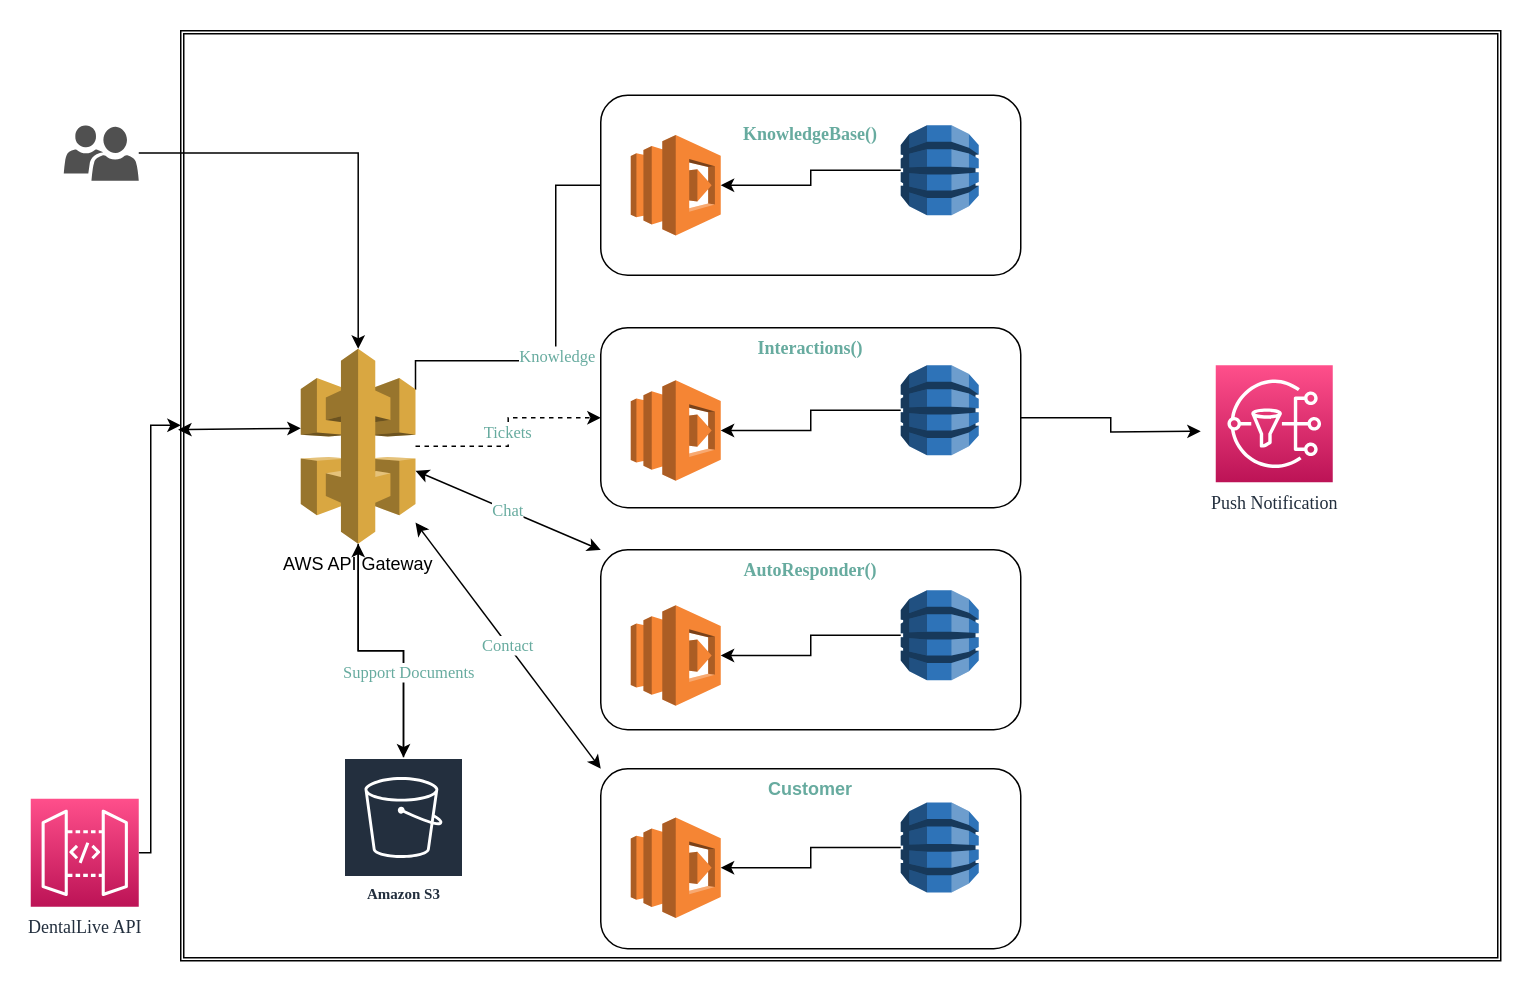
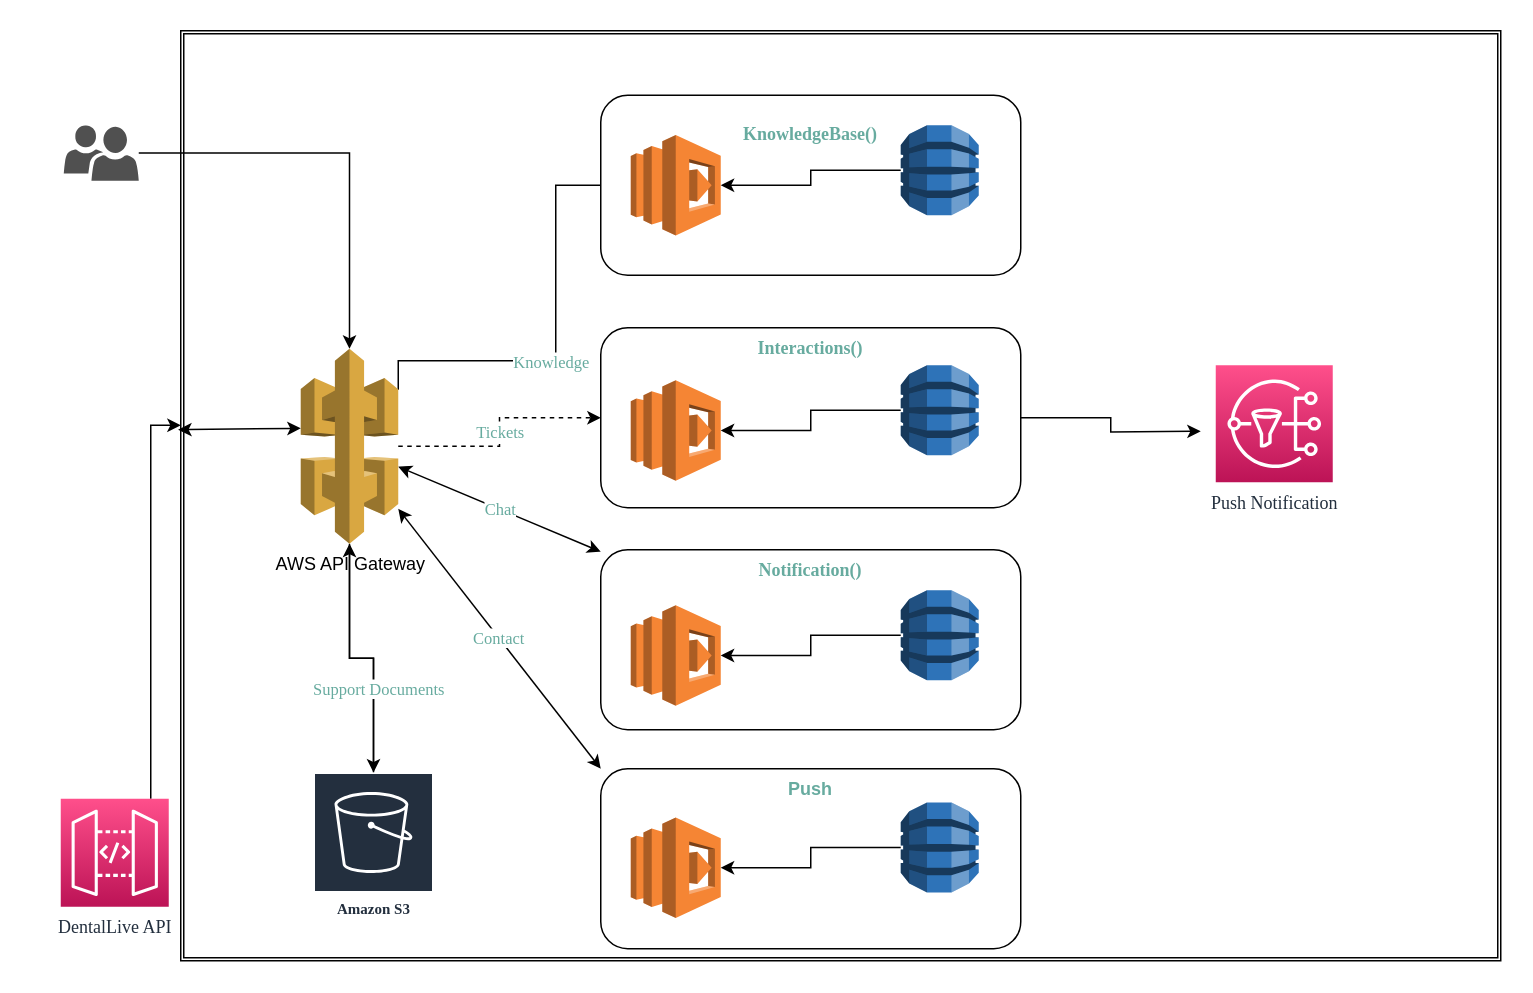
- <mxCell id="11" value="&lt;div&gt;AWS API Gateway&lt;/div&gt;&lt;div&gt;&lt;br&gt;&lt;/div&gt;" style="outlineConnect=0;dashed=0;verticalLabelPosition=bottom;verticalAlign=top;align=center;html=1;shape=mxgraph.aws3.api_gateway;fillColor=#D9A741;gradientColor=none;" vertex="1" parent="1"><mxGeometry x="200" y="232" width="76.5" height="130" as="geometry" /></mxCell>
+ <mxCell id="11" value="&lt;div&gt;AWS API Gateway&lt;/div&gt;&lt;div&gt;&lt;br&gt;&lt;/div&gt;" style="outlineConnect=0;dashed=0;verticalLabelPosition=bottom;verticalAlign=top;align=center;html=1;shape=mxgraph.aws3.api_gateway;fillColor=#D9A741;gradientColor=none;" vertex="1" parent="1"><mxGeometry x="200" y="232" width="65" height="130" as="geometry" /></mxCell>
- <mxCell id="6" value="&lt;div&gt;&lt;font color=&quot;#67AB9F&quot;&gt;&lt;b&gt;&lt;font face=&quot;Verdana&quot;&gt;AutoResponder()&lt;/font&gt;&lt;/b&gt;&lt;/font&gt;&lt;/div&gt;&lt;div&gt;&lt;font color=&quot;#67AB9F&quot;&gt;&lt;b&gt;&lt;font face=&quot;Verdana&quot;&gt;&lt;br&gt;&lt;/font&gt;&lt;/b&gt;&lt;/font&gt;&lt;/div&gt;" style="rounded=1;whiteSpace=wrap;html=1;verticalAlign=top;" vertex="1" parent="1"><mxGeometry x="400" y="366" width="280" height="120" as="geometry" /></mxCell>
+ <mxCell id="6" value="&lt;div&gt;&lt;font color=&quot;#67AB9F&quot;&gt;&lt;b&gt;&lt;font face=&quot;Verdana&quot;&gt;Notification()&lt;/font&gt;&lt;/b&gt;&lt;/font&gt;&lt;/div&gt;&lt;div&gt;&lt;font color=&quot;#67AB9F&quot;&gt;&lt;b&gt;&lt;font face=&quot;Verdana&quot;&gt;&lt;br&gt;&lt;/font&gt;&lt;/b&gt;&lt;/font&gt;&lt;/div&gt;" style="rounded=1;whiteSpace=wrap;html=1;verticalAlign=top;" vertex="1" parent="1"><mxGeometry x="400" y="366" width="280" height="120" as="geometry" /></mxCell>
- <mxCell id="23" value="&lt;font color=&quot;#67AB9F&quot;&gt;&lt;b&gt;Customer&lt;/b&gt;&lt;/font&gt;" style="rounded=1;whiteSpace=wrap;html=1;verticalAlign=top;" vertex="1" parent="1"><mxGeometry x="400" y="512" width="280" height="120" as="geometry" /></mxCell>
+ <mxCell id="23" value="&lt;font color=&quot;#67AB9F&quot;&gt;&lt;b&gt;Push&lt;/b&gt;&lt;/font&gt;" style="rounded=1;whiteSpace=wrap;html=1;verticalAlign=top;" vertex="1" parent="1"><mxGeometry x="400" y="512" width="280" height="120" as="geometry" /></mxCell>
- <mxCell id="29" value="Amazon S3" style="sketch=0;outlineConnect=0;fontColor=#232F3E;gradientColor=none;strokeColor=#ffffff;fillColor=#232F3E;dashed=0;verticalLabelPosition=middle;verticalAlign=bottom;align=center;html=1;whiteSpace=wrap;fontSize=10;fontStyle=1;spacing=3;shape=mxgraph.aws4.productIcon;prIcon=mxgraph.aws4.s3;fontFamily=Verdana;" vertex="1" parent="1"><mxGeometry x="228.5" y="504.5" width="80" height="100" as="geometry" /></mxCell>
+ <mxCell id="29" value="Amazon S3" style="sketch=0;outlineConnect=0;fontColor=#232F3E;gradientColor=none;strokeColor=#ffffff;fillColor=#232F3E;dashed=0;verticalLabelPosition=middle;verticalAlign=bottom;align=center;html=1;whiteSpace=wrap;fontSize=10;fontStyle=1;spacing=3;shape=mxgraph.aws4.productIcon;prIcon=mxgraph.aws4.s3;fontFamily=Verdana;" vertex="1" parent="1"><mxGeometry x="208.5" y="514.5" width="80" height="100" as="geometry" /></mxCell>
- <mxCell id="31" value="DentalLive API" style="sketch=0;points=[[0,0,0],[0.25,0,0],[0.5,0,0],[0.75,0,0],[1,0,0],[0,1,0],[0.25,1,0],[0.5,1,0],[0.75,1,0],[1,1,0],[0,0.25,0],[0,0.5,0],[0,0.75,0],[1,0.25,0],[1,0.5,0],[1,0.75,0]];outlineConnect=0;fontColor=#232F3E;gradientColor=#FF4F8B;gradientDirection=north;fillColor=#BC1356;strokeColor=#ffffff;dashed=0;verticalLabelPosition=bottom;verticalAlign=top;align=center;html=1;fontSize=12;fontStyle=0;aspect=fixed;shape=mxgraph.aws4.resourceIcon;resIcon=mxgraph.aws4.api_gateway;fontFamily=Verdana;" vertex="1" parent="1"><mxGeometry x="20" y="532" width="72" height="72" as="geometry" /></mxCell>
+ <mxCell id="31" value="DentalLive API" style="sketch=0;points=[[0,0,0],[0.25,0,0],[0.5,0,0],[0.75,0,0],[1,0,0],[0,1,0],[0.25,1,0],[0.5,1,0],[0.75,1,0],[1,1,0],[0,0.25,0],[0,0.5,0],[0,0.75,0],[1,0.25,0],[1,0.5,0],[1,0.75,0]];outlineConnect=0;fontColor=#232F3E;gradientColor=#FF4F8B;gradientDirection=north;fillColor=#BC1356;strokeColor=#ffffff;dashed=0;verticalLabelPosition=bottom;verticalAlign=top;align=center;html=1;fontSize=12;fontStyle=0;aspect=fixed;shape=mxgraph.aws4.resourceIcon;resIcon=mxgraph.aws4.api_gateway;fontFamily=Verdana;" vertex="1" parent="1"><mxGeometry x="40" y="532" width="72" height="72" as="geometry" /></mxCell>
